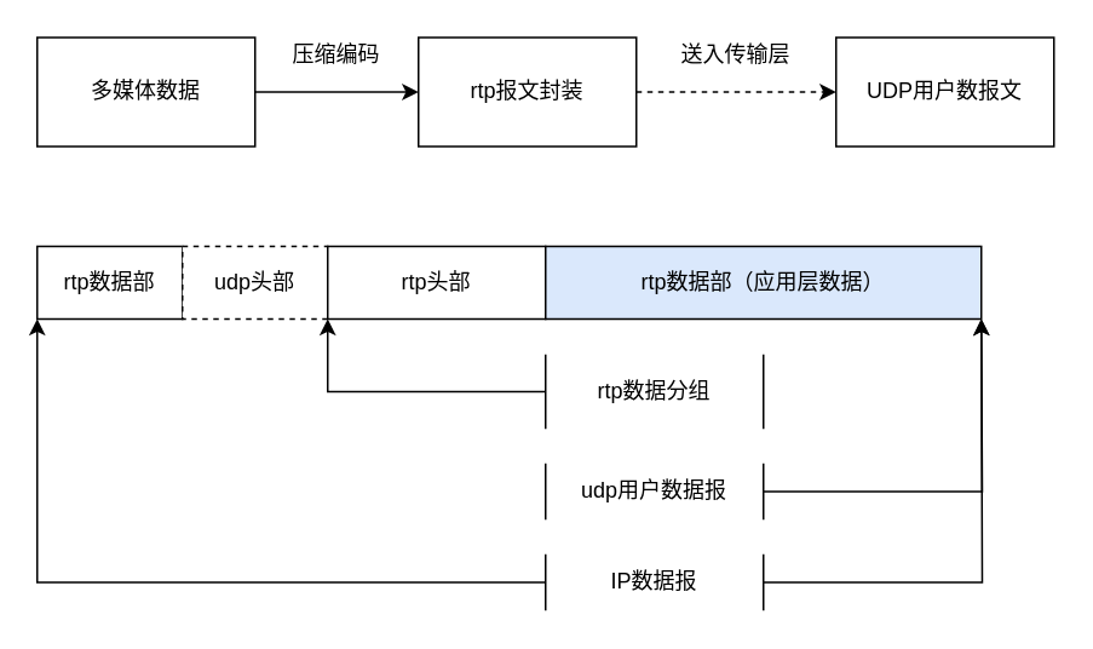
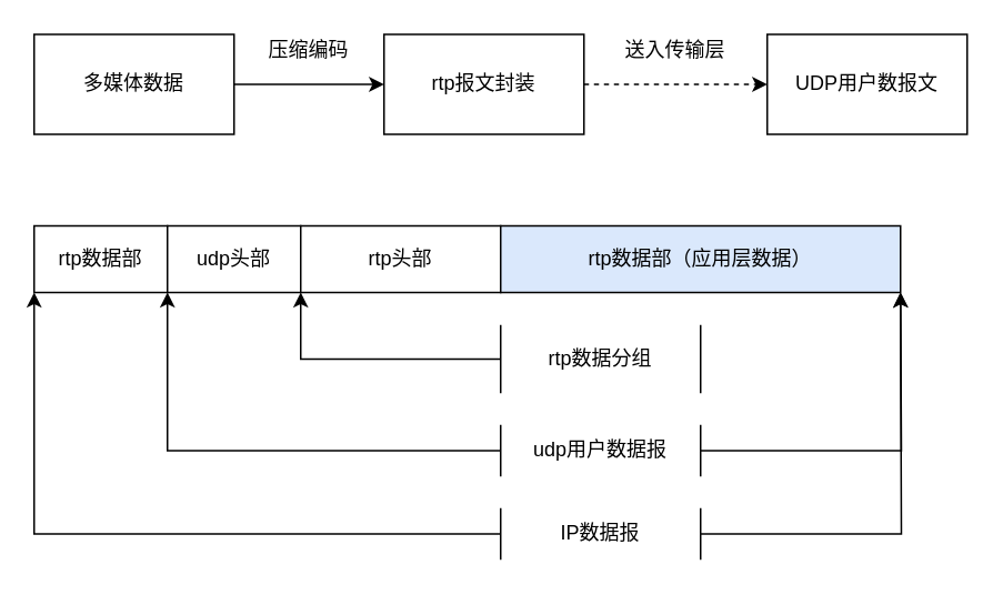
- <mxCell id="11" value="udp头部" style="rounded=0;whiteSpace=wrap;html=1;dashed=1;" parent="2" vertex="1"><mxGeometry x="80" y="115" width="80" height="40" as="geometry" /></mxCell>
+ <mxCell id="11" value="udp头部" style="rounded=0;whiteSpace=wrap;html=1;" parent="2" vertex="1"><mxGeometry x="80" y="115" width="80" height="40" as="geometry" /></mxCell>
+ <mxCell id="19" style="edgeStyle=orthogonalEdgeStyle;rounded=0;orthogonalLoop=1;jettySize=auto;html=1;exitX=0;exitY=0.5;exitDx=0;exitDy=0;entryX=0;entryY=1;entryDx=0;entryDy=0;" parent="2" source="22" target="11" edge="1"><mxGeometry relative="1" as="geometry" /></mxCell>
